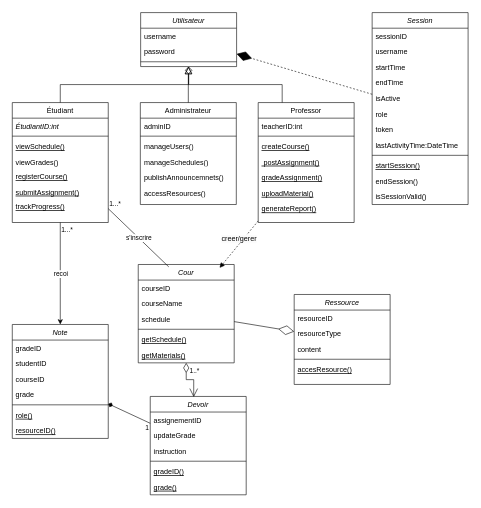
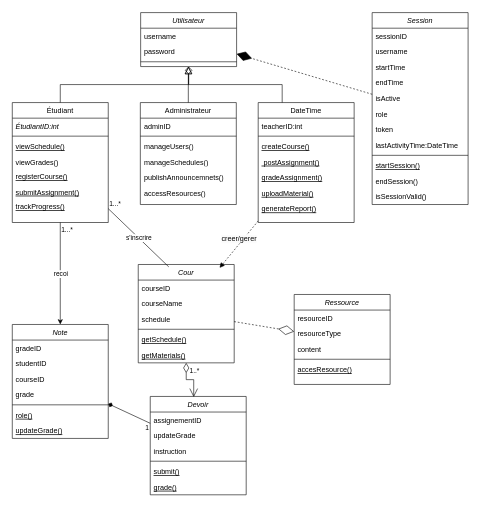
- <mxCell id="15" value="Professor" style="swimlane;fontStyle=0;align=center;verticalAlign=top;childLayout=stackLayout;horizontal=1;startSize=26;horizontalStack=0;resizeParent=1;resizeLast=0;collapsible=1;marginBottom=0;rounded=0;shadow=0;strokeWidth=1;" parent="1" vertex="1"><mxGeometry x="430" y="170" width="160" height="200" as="geometry"><mxRectangle x="340" y="380" width="170" height="26" as="alternateBounds" /></mxGeometry></mxCell>
+ <mxCell id="15" value="DateTime" style="swimlane;fontStyle=0;align=center;verticalAlign=top;childLayout=stackLayout;horizontal=1;startSize=26;horizontalStack=0;resizeParent=1;resizeLast=0;collapsible=1;marginBottom=0;rounded=0;shadow=0;strokeWidth=1;" parent="1" vertex="1"><mxGeometry x="430" y="170" width="160" height="200" as="geometry"><mxRectangle x="340" y="380" width="170" height="26" as="alternateBounds" /></mxGeometry></mxCell>
- <mxCell id="60" value="" style="endArrow=diamondThin;endFill=0;endSize=24;html=1;rounded=0;" edge="1" parent="1" source="30" target="54"><mxGeometry width="160" relative="1" as="geometry"><mxPoint x="160" y="600" as="sourcePoint" /><mxPoint x="320" y="600" as="targetPoint" /></mxGeometry></mxCell>
+ <mxCell id="60" value="" style="endArrow=diamondThin;endFill=0;endSize=24;html=1;rounded=0;dashed=1;" edge="1" parent="1" source="30" target="54"><mxGeometry width="160" relative="1" as="geometry"><mxPoint x="160" y="600" as="sourcePoint" /><mxPoint x="320" y="600" as="targetPoint" /></mxGeometry></mxCell>
- <mxCell id="53" value="resourceID()" style="text;align=left;verticalAlign=top;spacingLeft=4;spacingRight=4;overflow=hidden;rotatable=0;points=[[0,0.5],[1,0.5]];portConstraint=eastwest;fontStyle=4" vertex="1" parent="46"><mxGeometry y="164" width="160" height="26" as="geometry" /></mxCell>
+ <mxCell id="53" value="updateGrade()" style="text;align=left;verticalAlign=top;spacingLeft=4;spacingRight=4;overflow=hidden;rotatable=0;points=[[0,0.5],[1,0.5]];portConstraint=eastwest;fontStyle=4" vertex="1" parent="46"><mxGeometry y="164" width="160" height="26" as="geometry" /></mxCell>
- <mxCell id="44" value="gradeID()" style="text;align=left;verticalAlign=top;spacingLeft=4;spacingRight=4;overflow=hidden;rotatable=0;points=[[0,0.5],[1,0.5]];portConstraint=eastwest;fontStyle=4" vertex="1" parent="39"><mxGeometry y="112" width="160" height="26" as="geometry" /></mxCell>
+ <mxCell id="44" value="submit()" style="text;align=left;verticalAlign=top;spacingLeft=4;spacingRight=4;overflow=hidden;rotatable=0;points=[[0,0.5],[1,0.5]];portConstraint=eastwest;fontStyle=4" vertex="1" parent="39"><mxGeometry y="112" width="160" height="26" as="geometry" /></mxCell>
